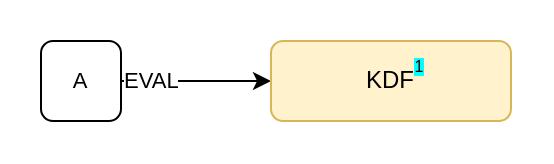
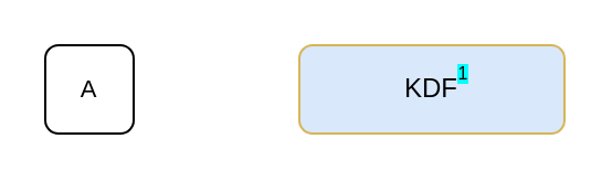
- <mxCell id="3" value="&lt;font color=&quot;#000000&quot;&gt;EVAL&lt;/font&gt;" style="edgeStyle=orthogonalEdgeStyle;rounded=1;orthogonalLoop=1;jettySize=auto;html=1;entryX=0;entryY=0.5;entryDx=0;entryDy=0;strokeColor=#000000;fontSize=11;fontColor=#3333FF;align=left;exitX=1;exitY=0.5;exitDx=0;exitDy=0;" parent="1" source="2" target="4" edge="1"><mxGeometry x="-1" relative="1" as="geometry"><mxPoint x="75" y="39" as="sourcePoint" /><mxPoint as="offset" /></mxGeometry></mxCell>
- <mxCell id="4" value="KDF" style="rounded=1;whiteSpace=wrap;html=1;fillColor=#fff2cc;strokeColor=#d6b656;" parent="1" vertex="1"><mxGeometry x="135" y="20" width="120" height="40" as="geometry" /></mxCell>
+ <mxCell id="4" value="KDF" style="rounded=1;whiteSpace=wrap;html=1;fillColor=#dae8fc;strokeColor=#d6b656;" parent="1" vertex="1"><mxGeometry x="135" y="20" width="120" height="40" as="geometry" /></mxCell>
